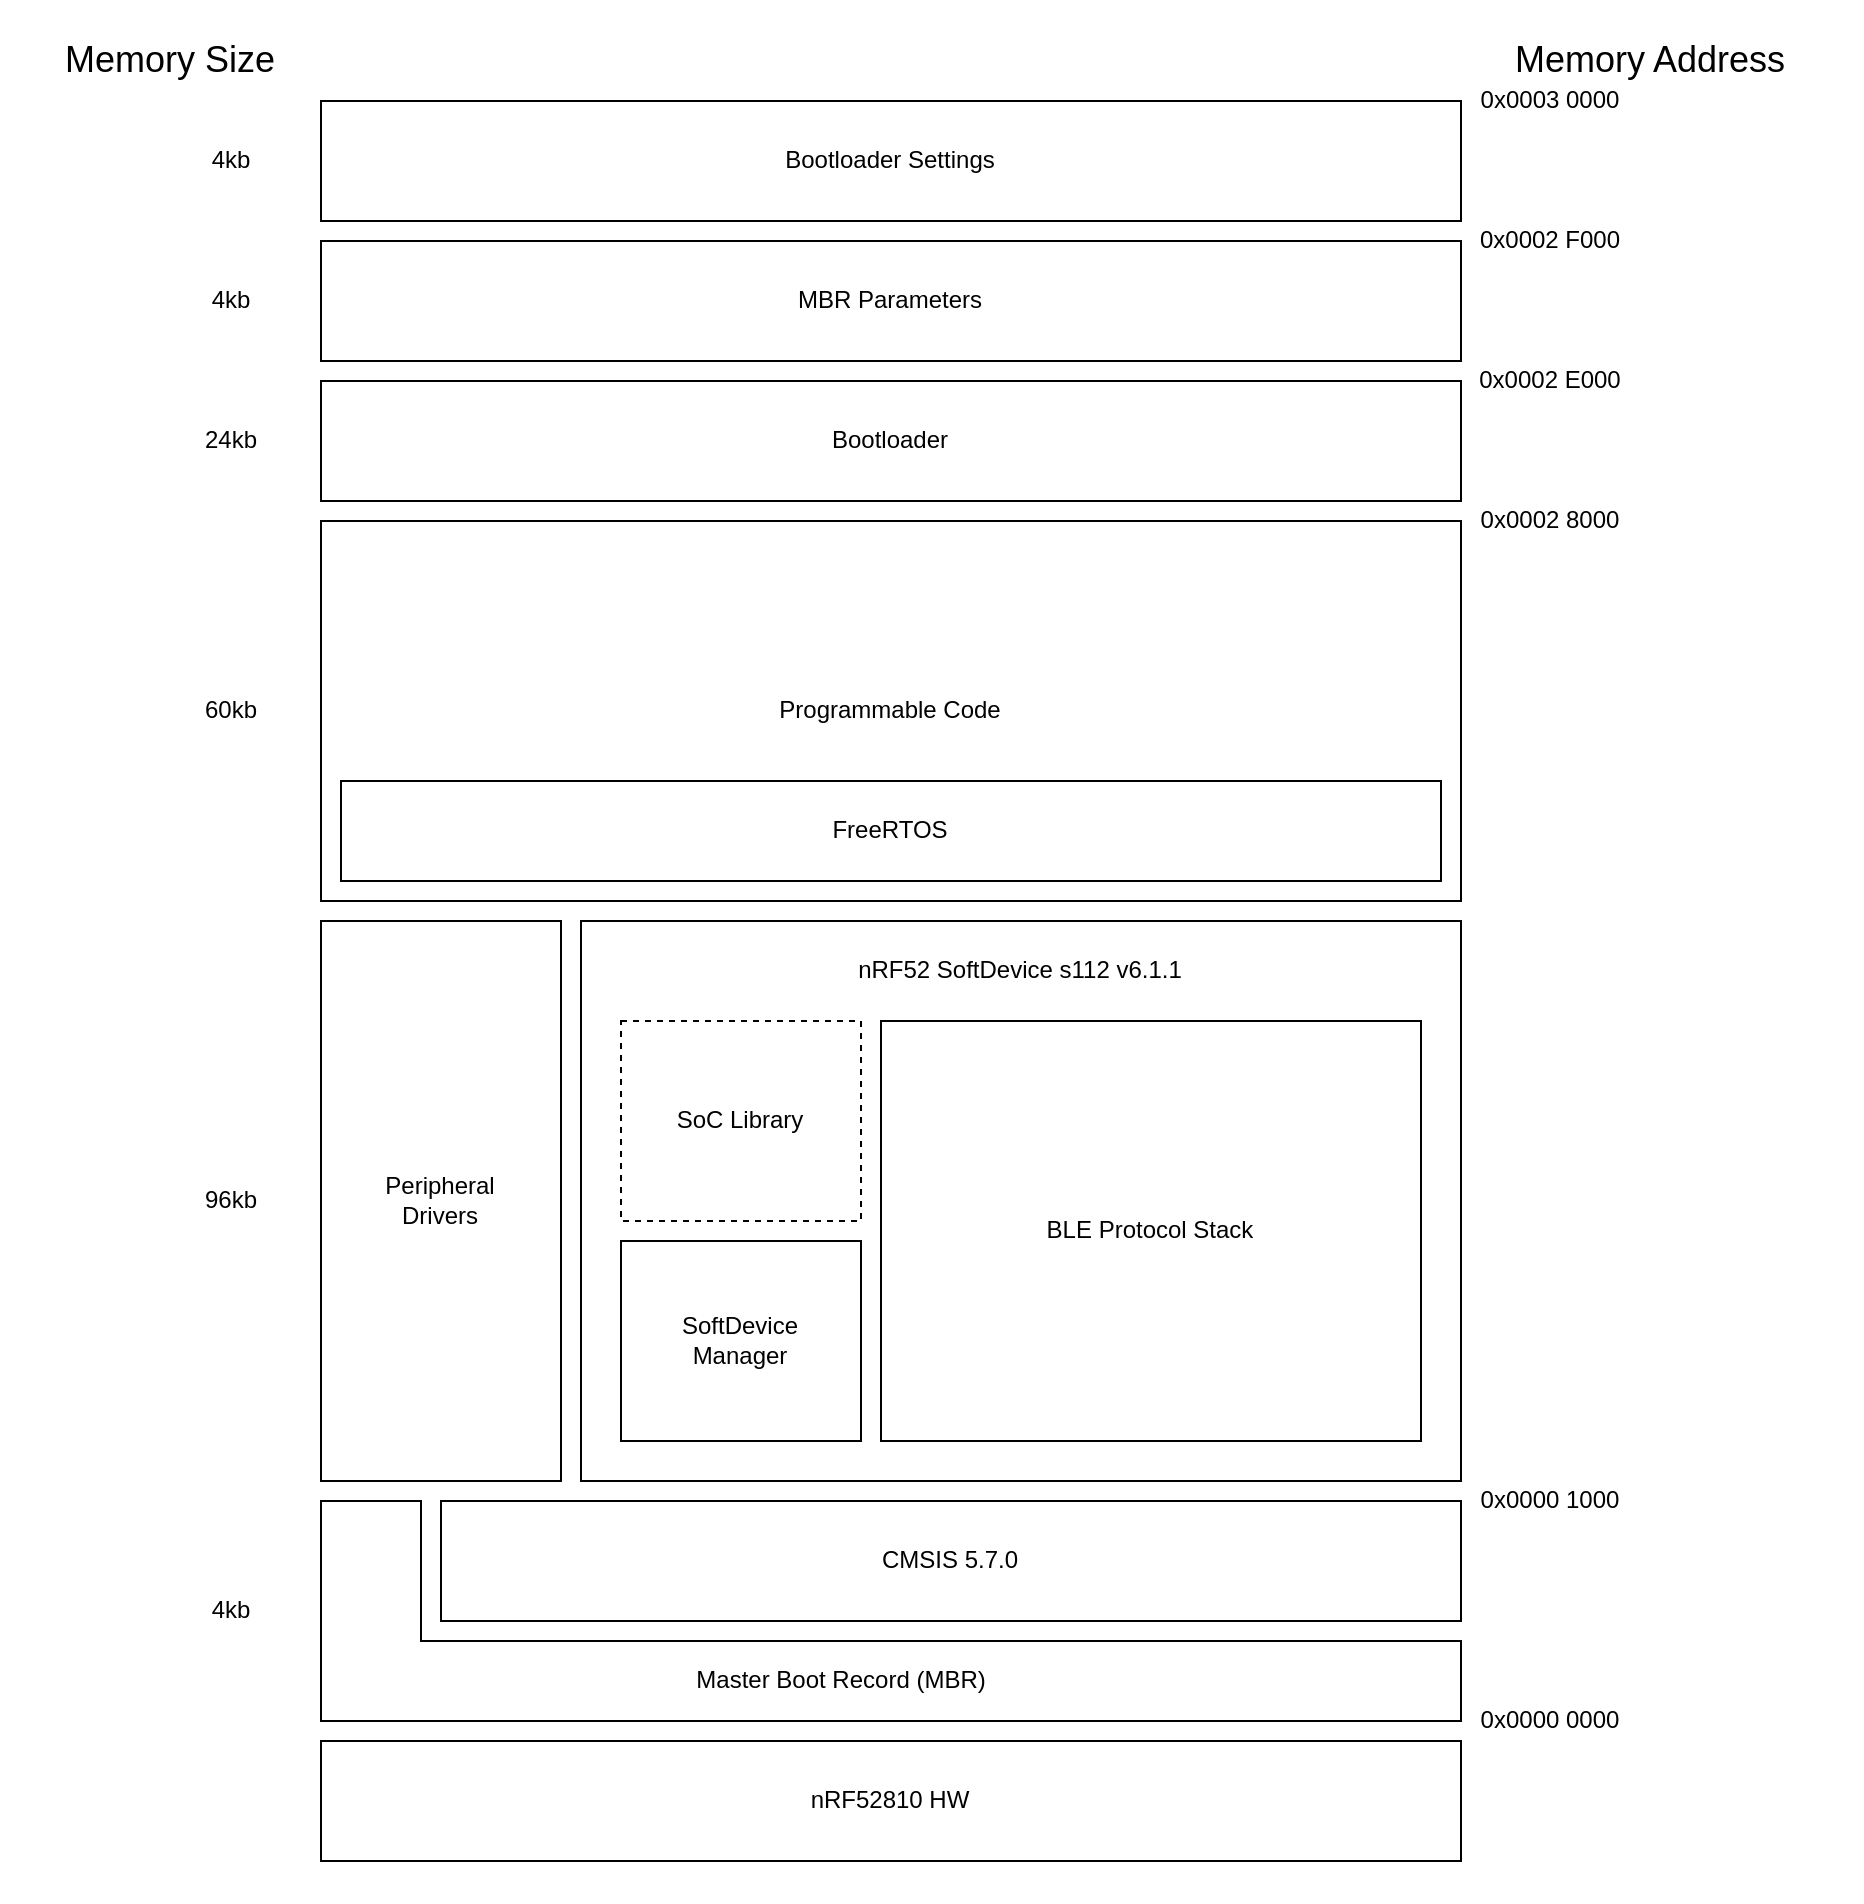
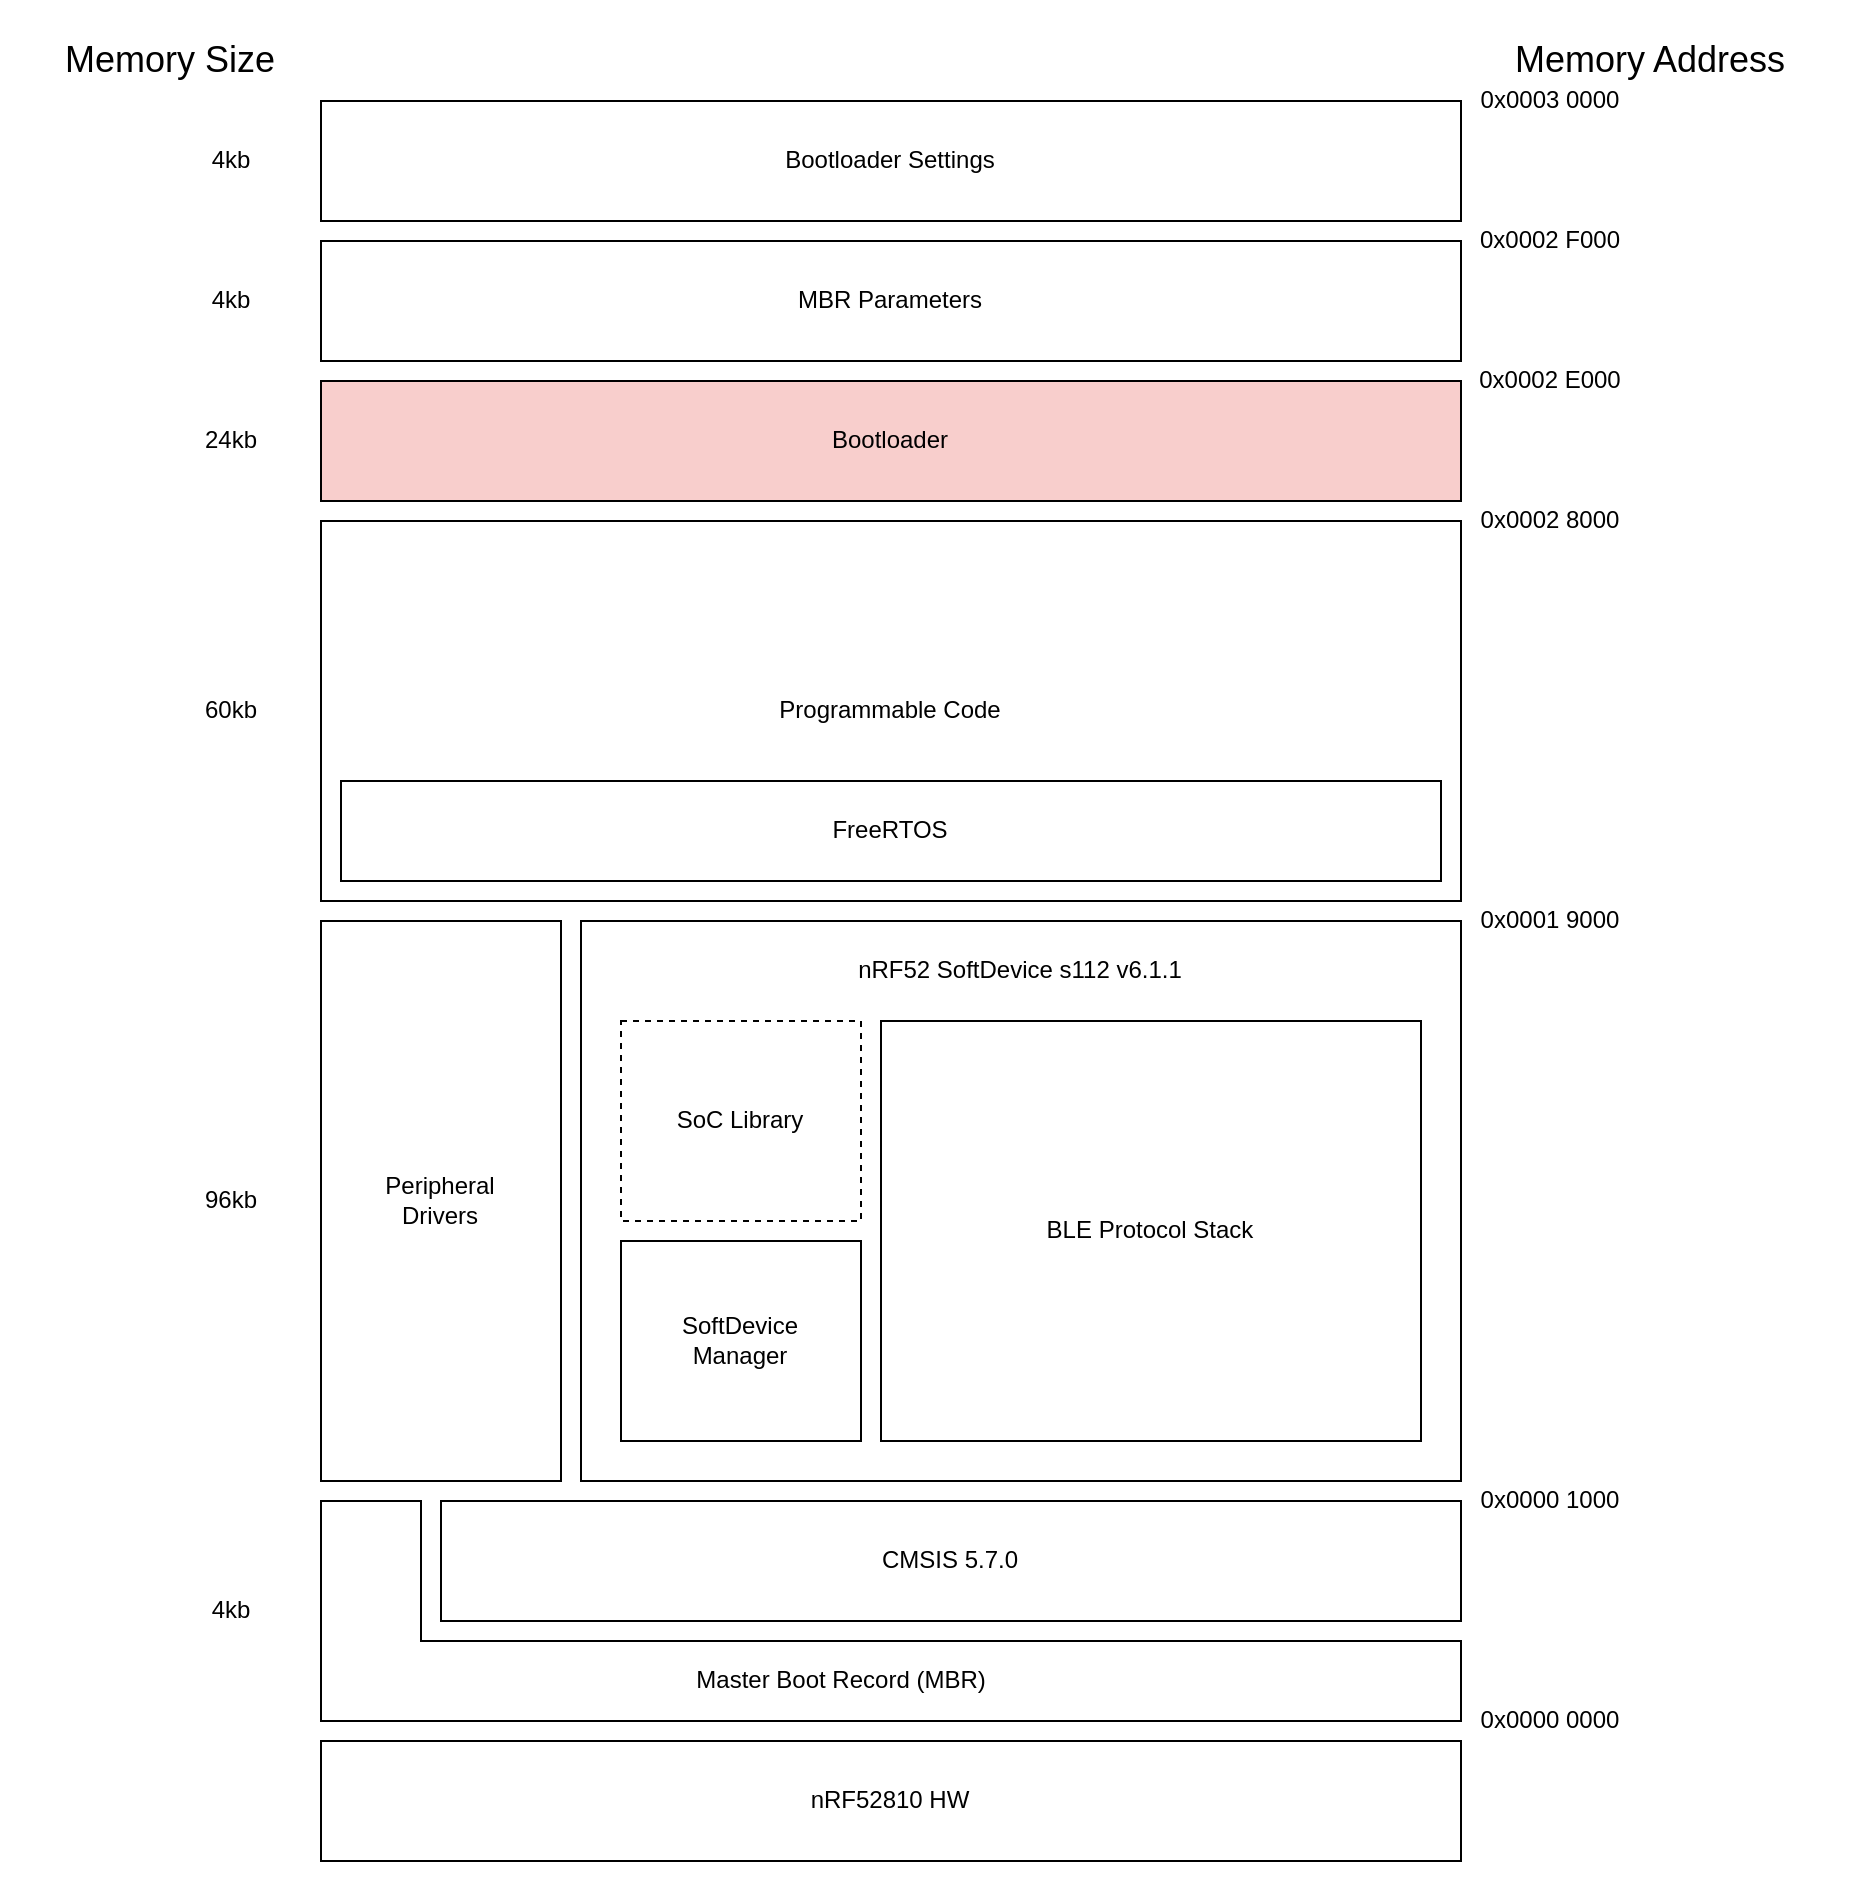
- <mxCell id="11" value="Bootloader" style="rounded=0;whiteSpace=wrap;html=1;" vertex="1" parent="1"><mxGeometry x="160" y="190" width="570" height="60" as="geometry" /></mxCell>
+ <mxCell id="11" value="Bootloader" style="rounded=0;whiteSpace=wrap;html=1;fillColor=#f8cecc;" vertex="1" parent="1"><mxGeometry x="160" y="190" width="570" height="60" as="geometry" /></mxCell>
+ <mxCell id="20" value="0x0001 9000" style="text;html=1;strokeColor=none;fillColor=none;align=center;verticalAlign=middle;whiteSpace=wrap;rounded=0;" vertex="1" parent="1"><mxGeometry x="730" y="450" width="90" height="20" as="geometry" /></mxCell>
